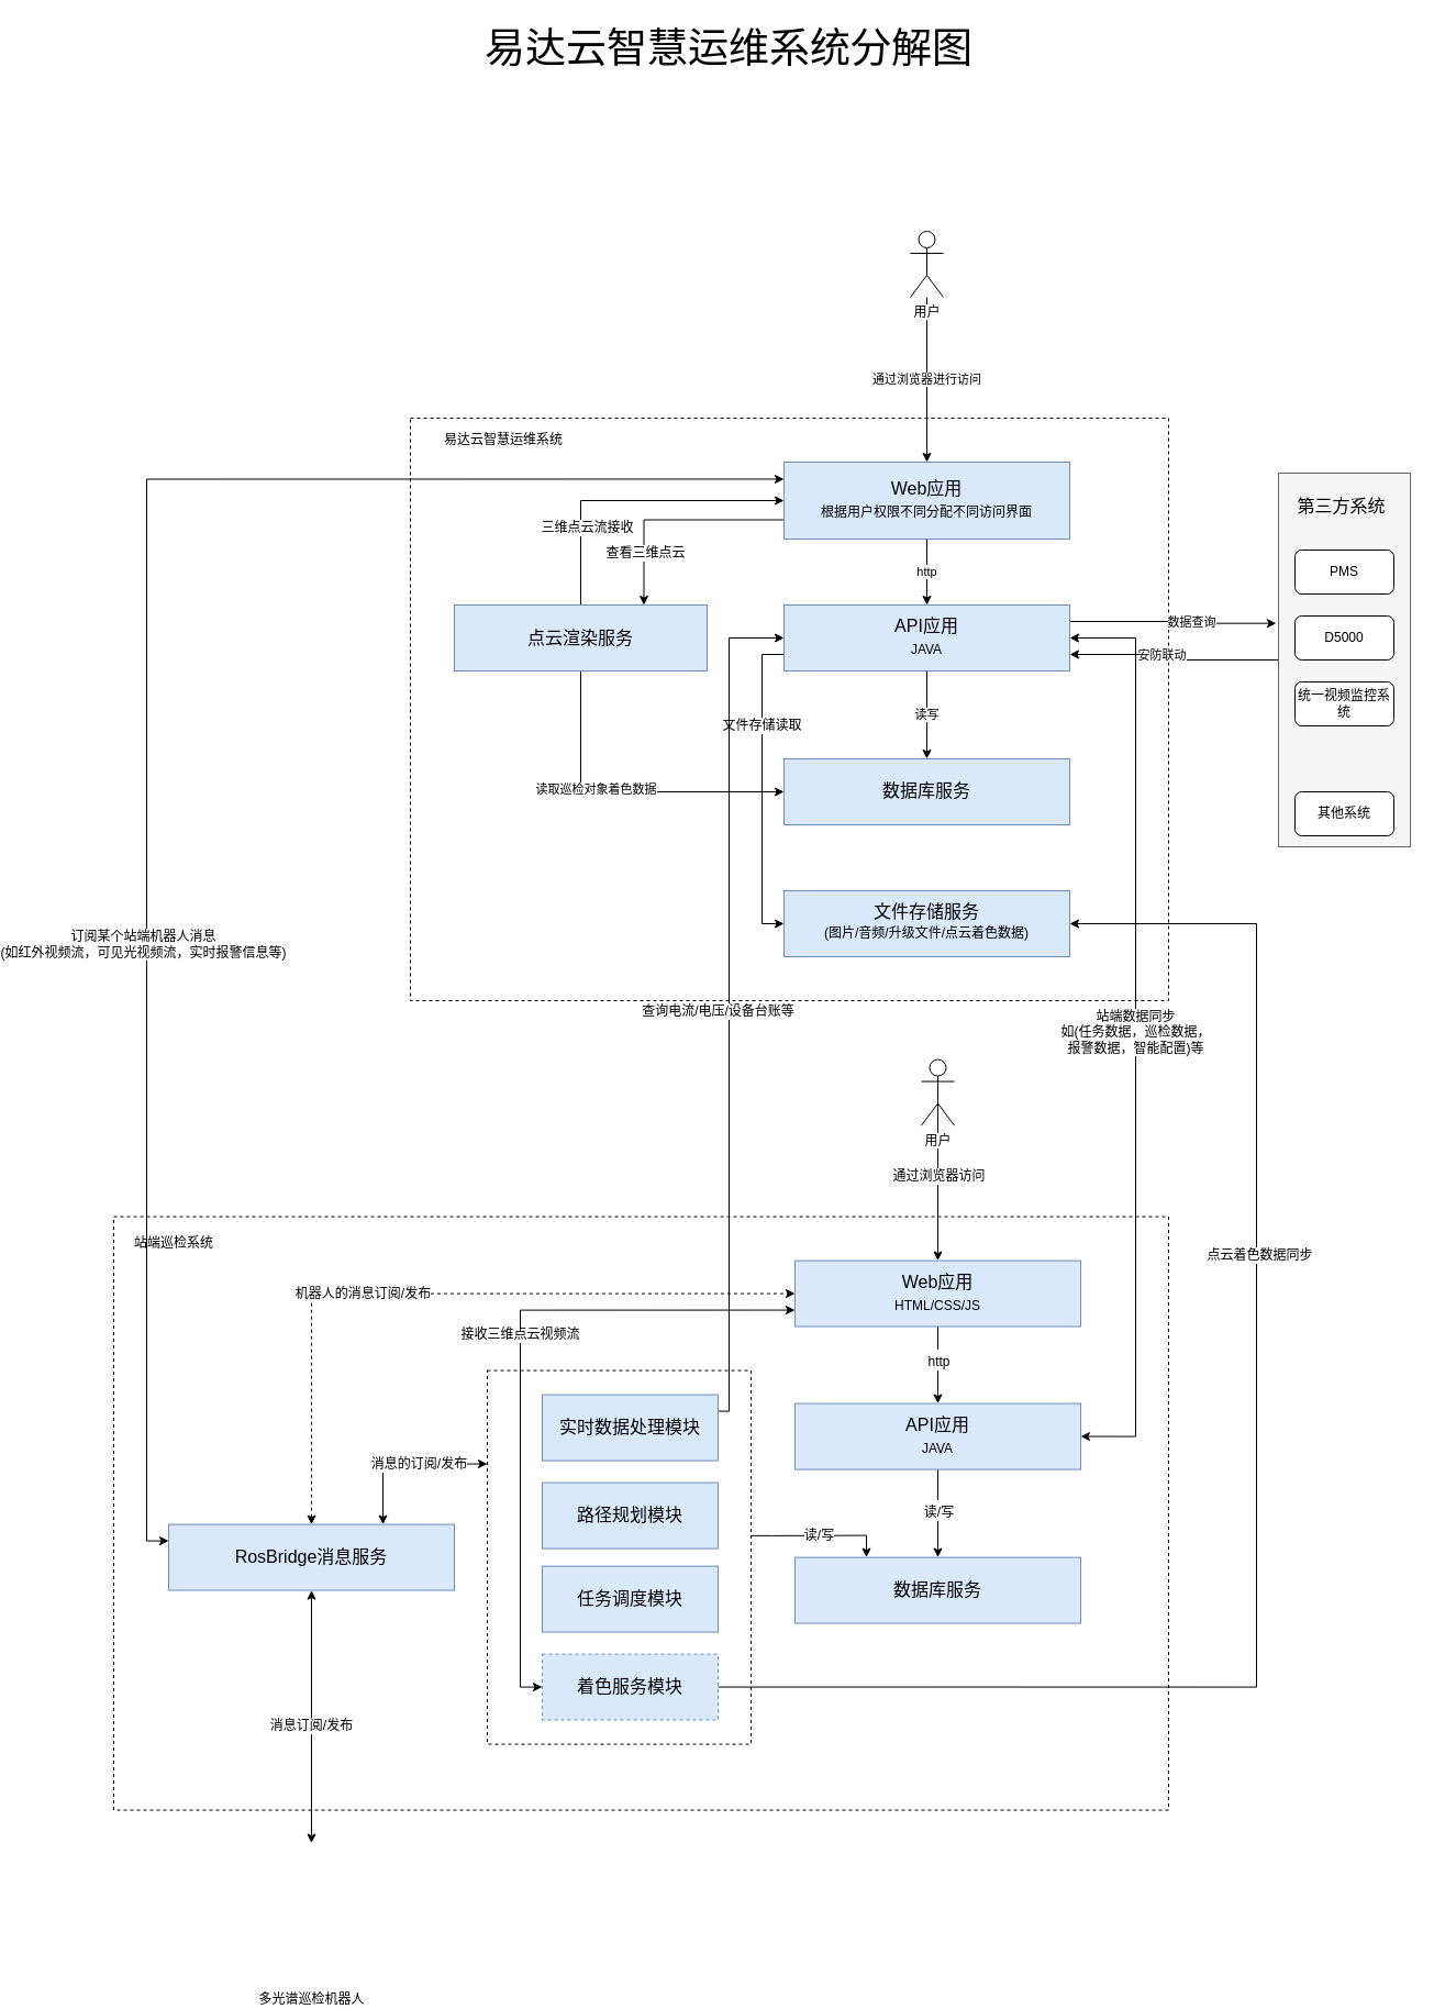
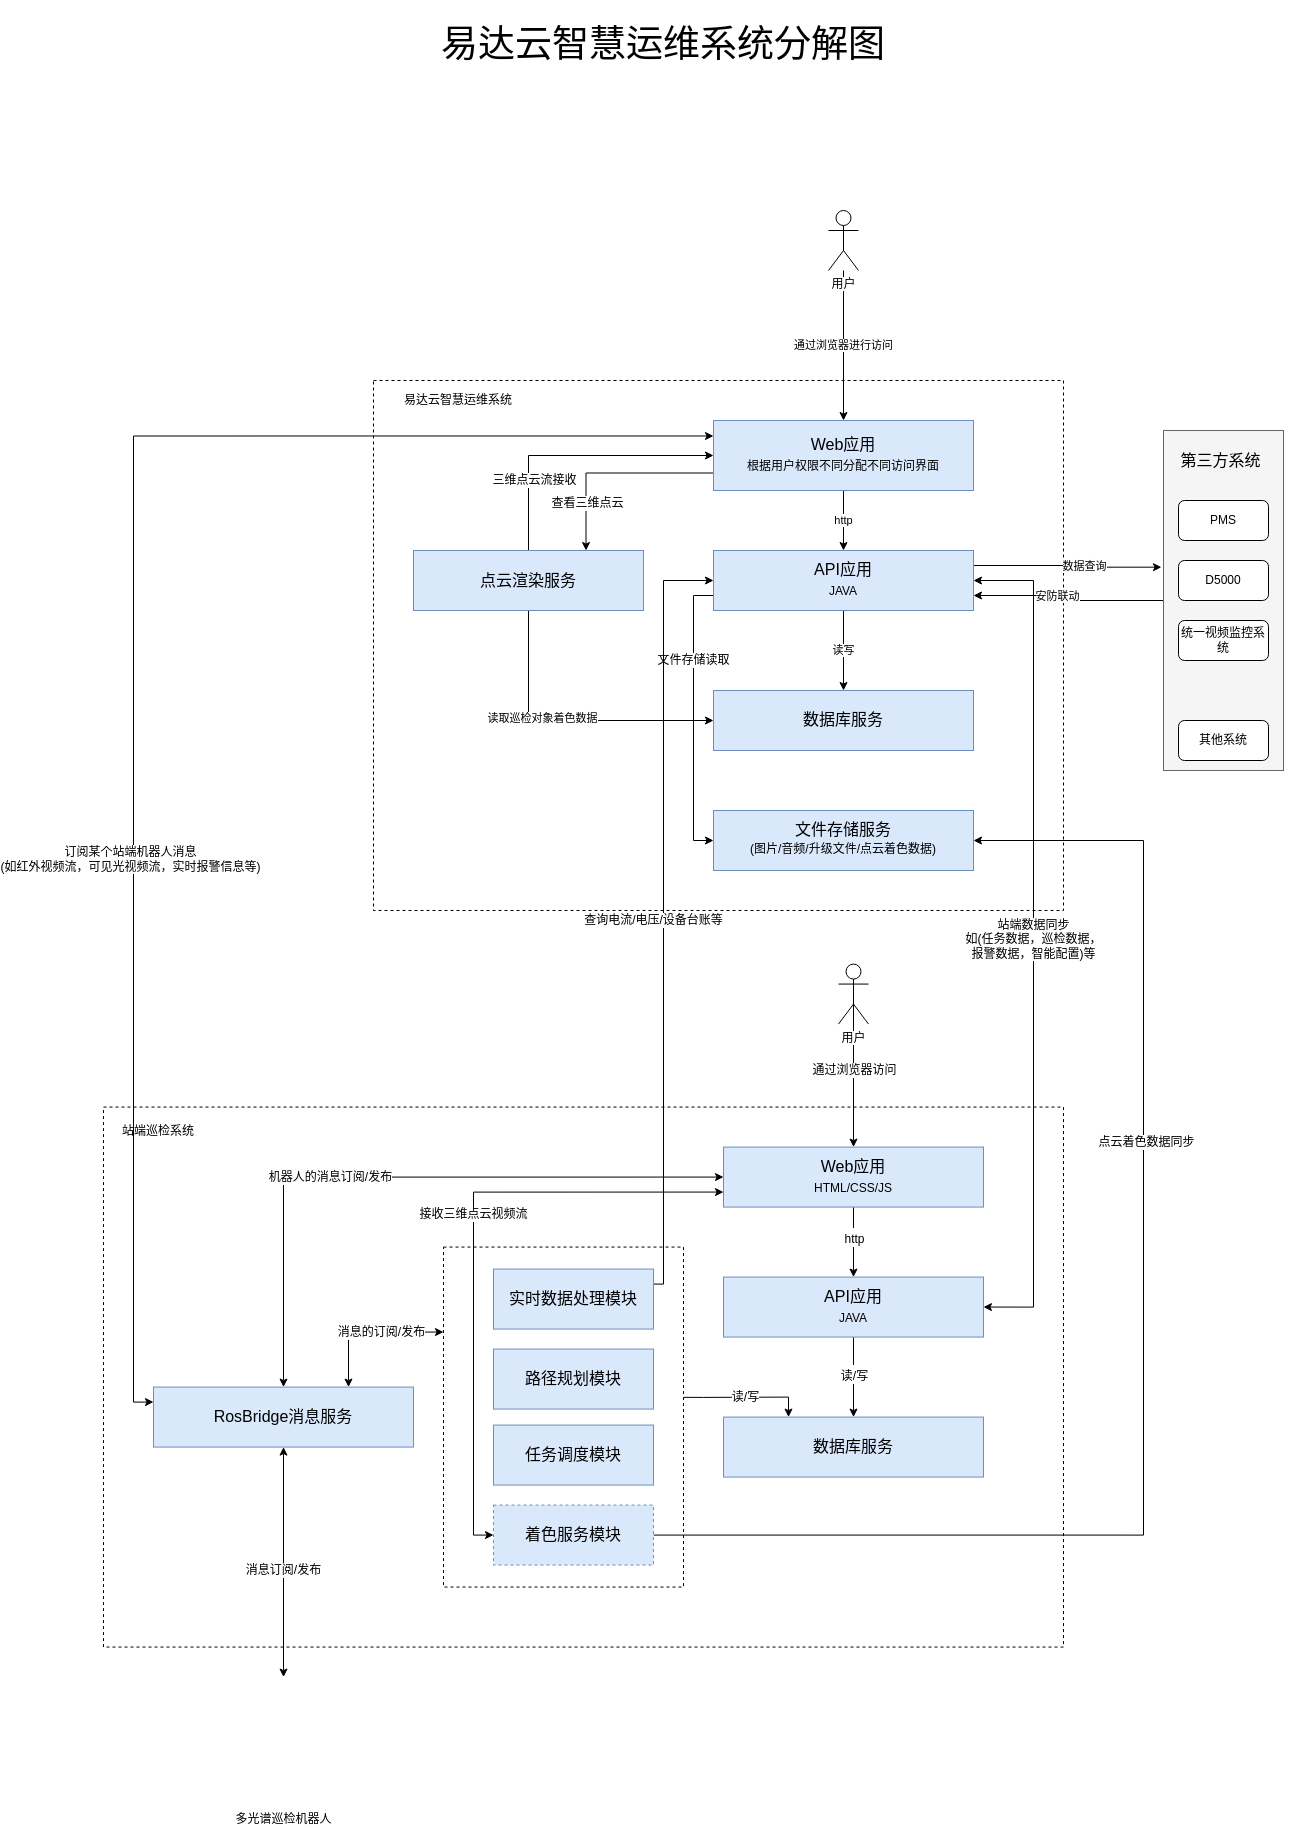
- <mxCell id="47" style="edgeStyle=orthogonalEdgeStyle;rounded=0;orthogonalLoop=1;jettySize=auto;html=1;exitX=0.5;exitY=0;exitDx=0;exitDy=0;entryX=0;entryY=0.5;entryDx=0;entryDy=0;fontSize=12;startArrow=classic;startFill=1;dashed=1;" edge="1" parent="1" source="51" target="38"><mxGeometry relative="1" as="geometry" /></mxCell>
+ <mxCell id="47" style="edgeStyle=orthogonalEdgeStyle;rounded=0;orthogonalLoop=1;jettySize=auto;html=1;exitX=0.5;exitY=0;exitDx=0;exitDy=0;entryX=0;entryY=0.5;entryDx=0;entryDy=0;fontSize=12;startArrow=classic;startFill=1;" edge="1" parent="1" source="51" target="38"><mxGeometry relative="1" as="geometry" /></mxCell>
